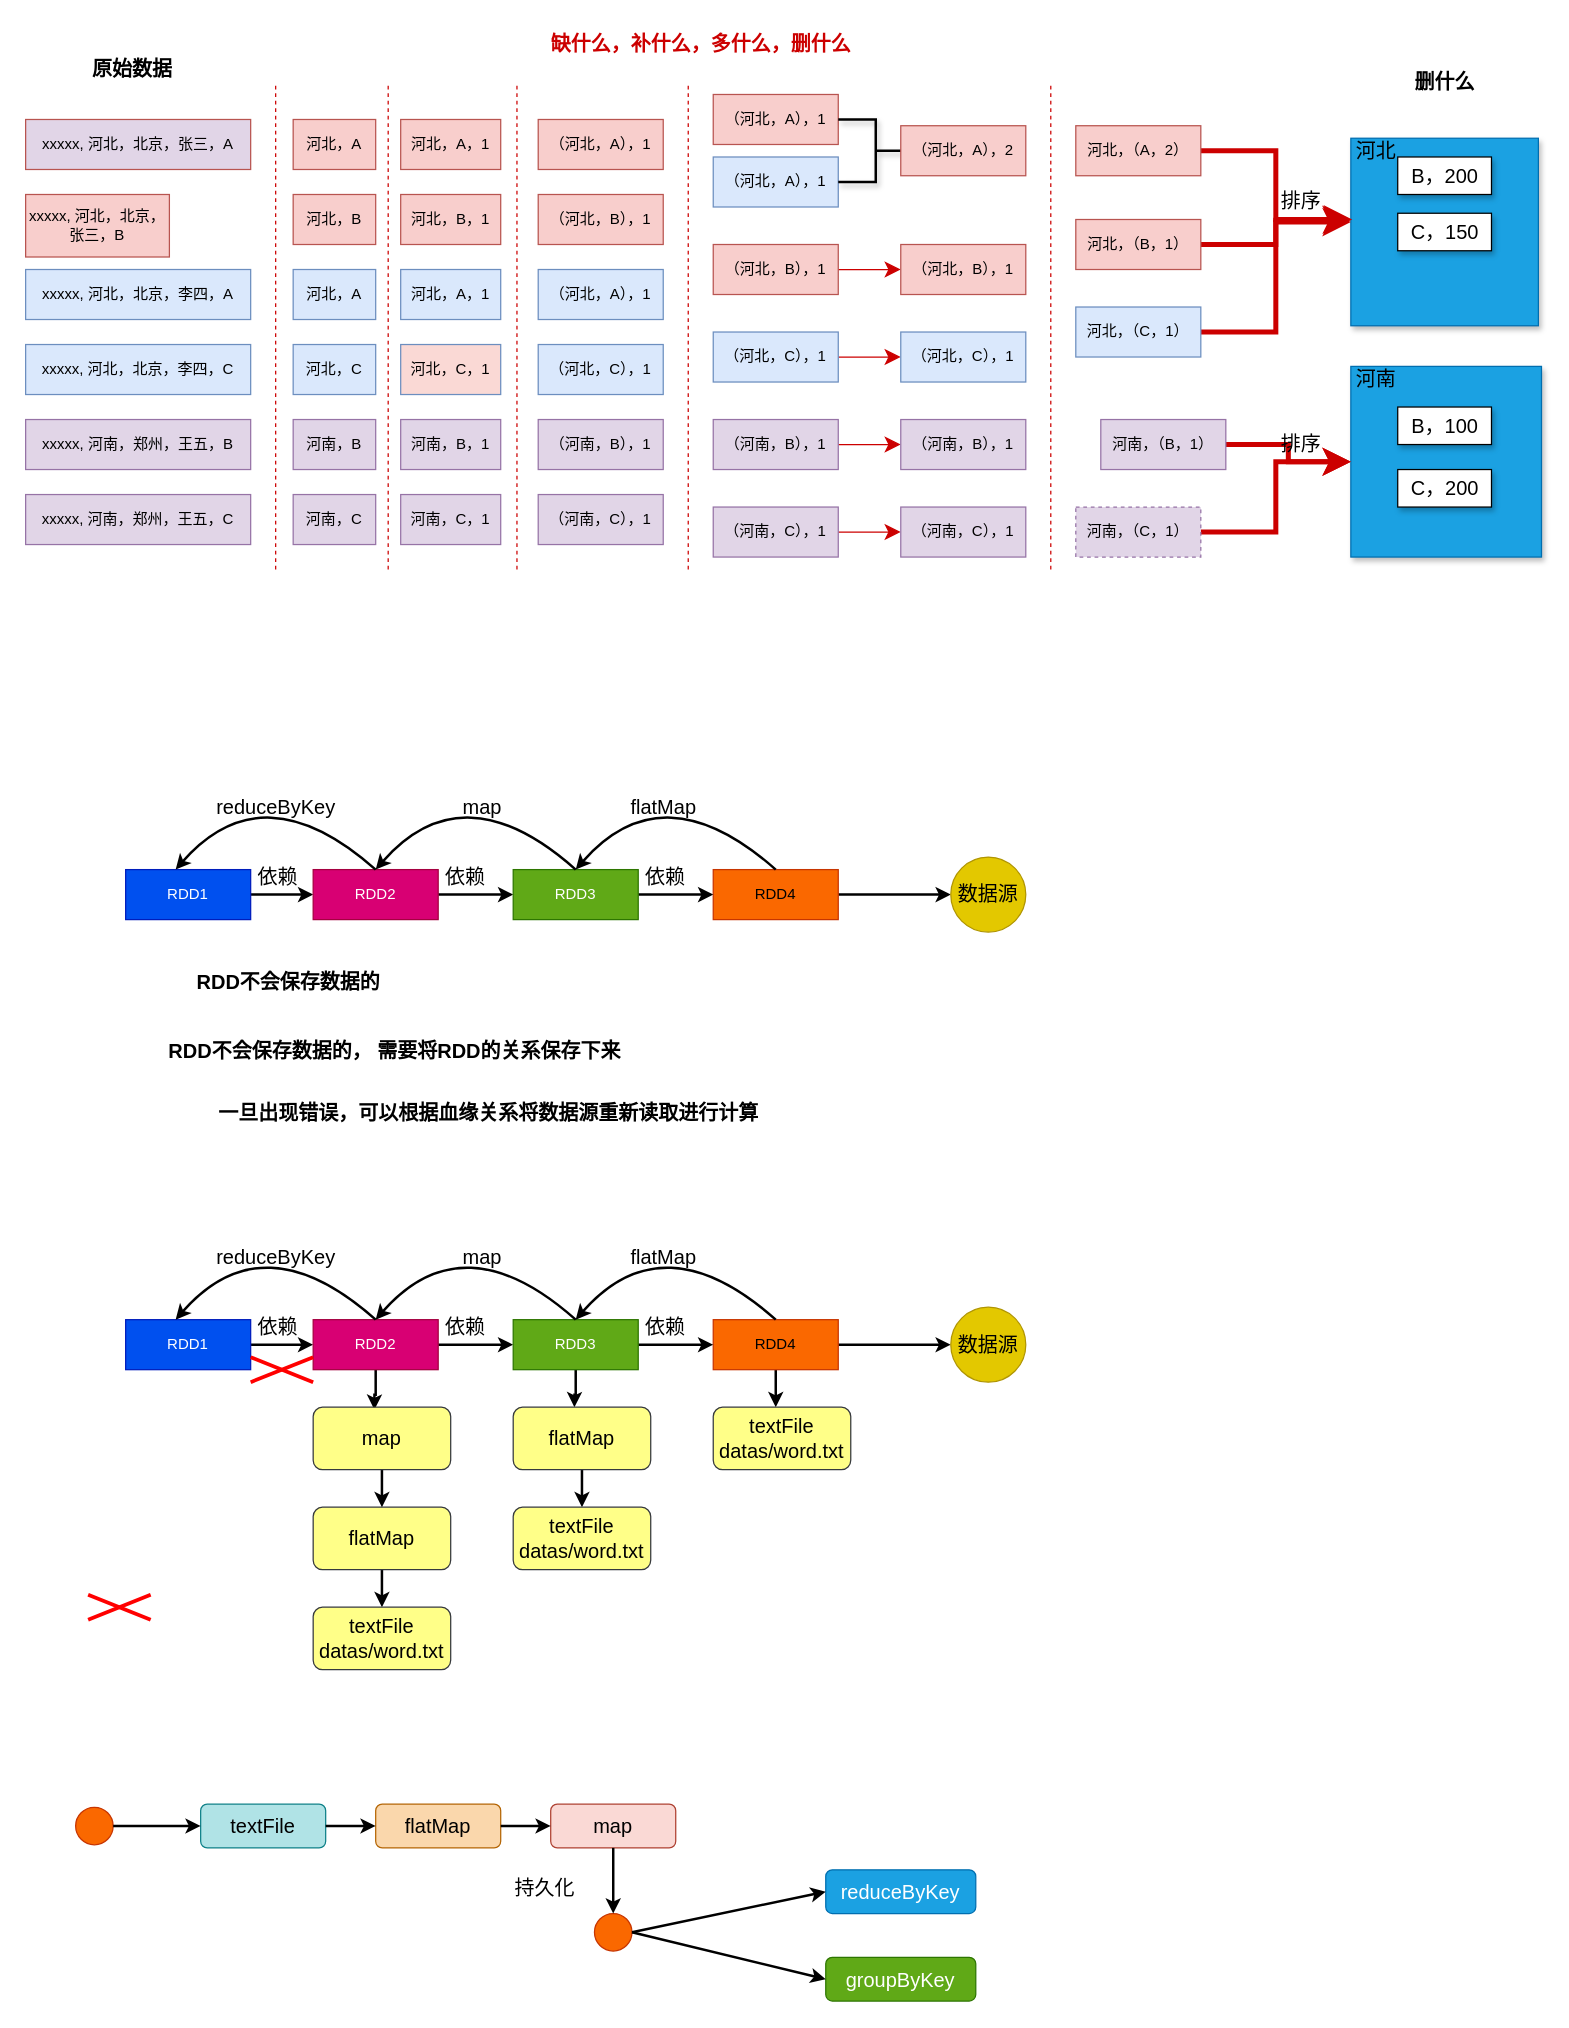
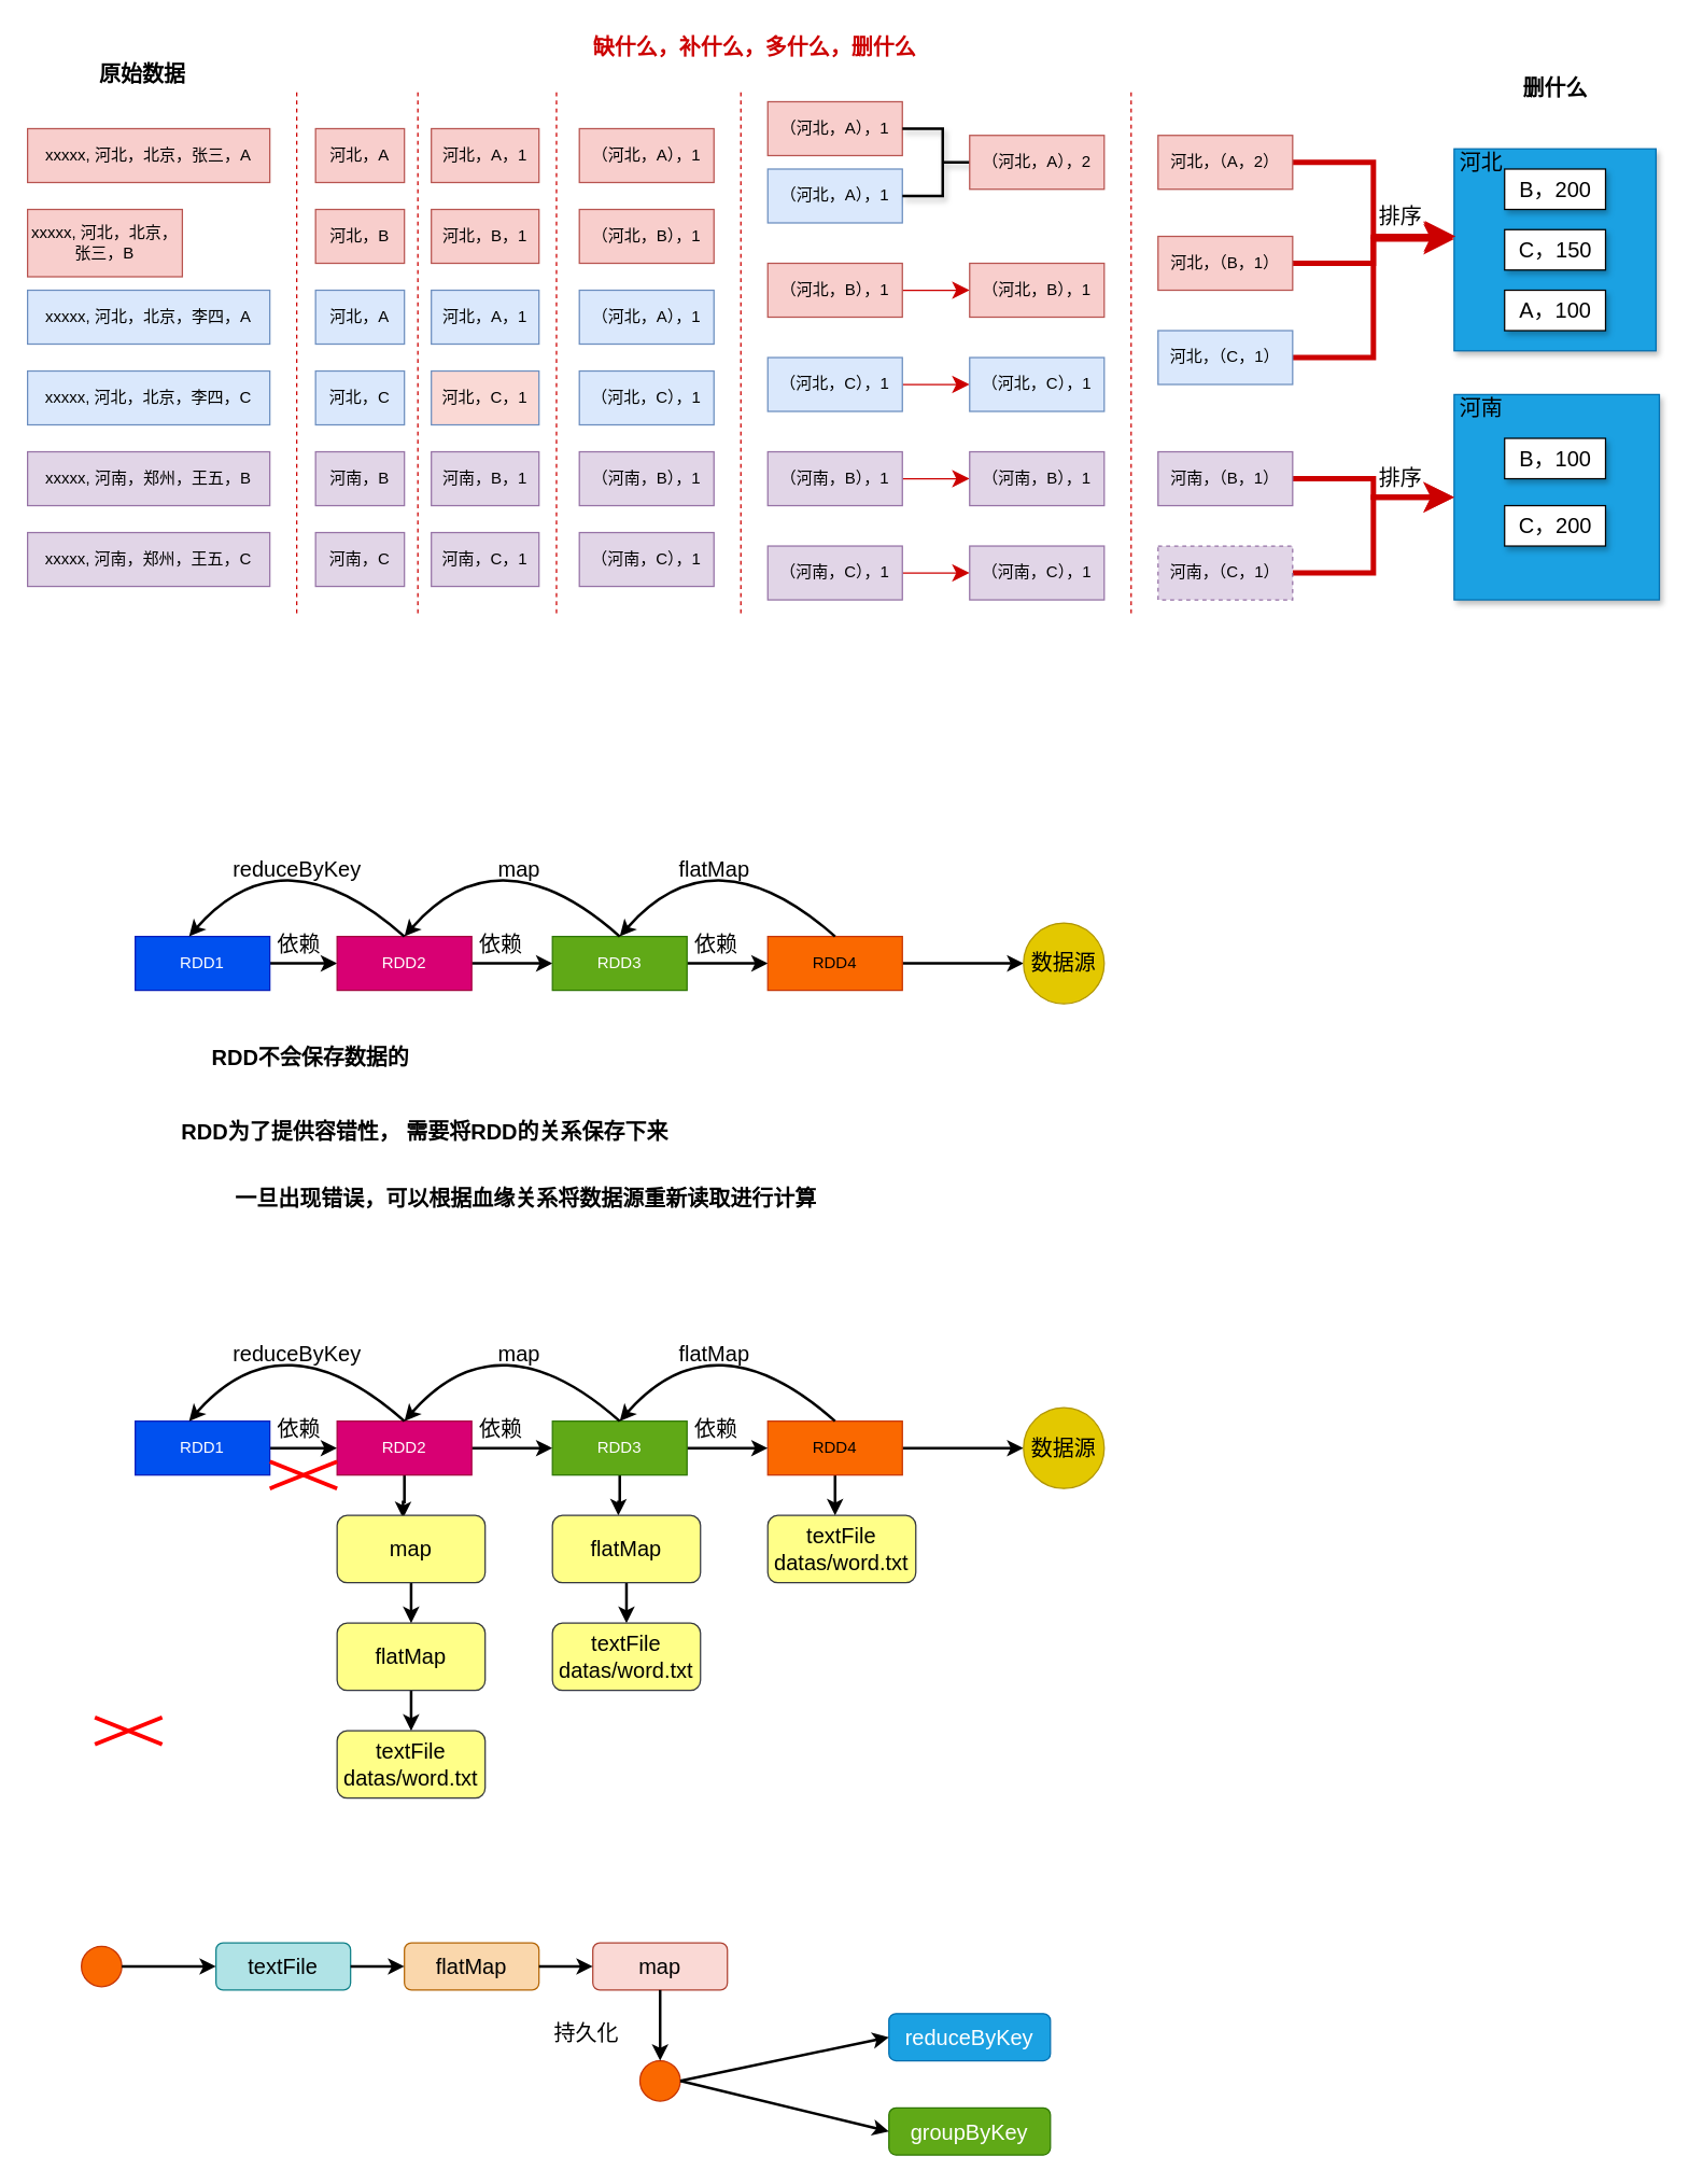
- <mxCell id="2" value="xxxxx, 河北，北京，张三，A" style="rounded=0;whiteSpace=wrap;html=1;fillColor=#e1d5e7;strokeColor=#b85450;" parent="1" vertex="1"><mxGeometry x="20" y="95" width="180" height="40" as="geometry" /></mxCell>
+ <mxCell id="2" value="xxxxx, 河北，北京，张三，A" style="rounded=0;whiteSpace=wrap;html=1;fillColor=#f8cecc;strokeColor=#b85450;" parent="1" vertex="1"><mxGeometry x="20" y="95" width="180" height="40" as="geometry" /></mxCell>
+ <mxCell id="12" value="A，100" style="rounded=0;whiteSpace=wrap;html=1;shadow=1;glass=0;sketch=0;fontSize=16;" parent="1" vertex="1"><mxGeometry x="1117.5" y="215" width="75" height="30" as="geometry" /></mxCell>
- <mxCell id="65" value="河南，（B，1）" style="rounded=0;whiteSpace=wrap;html=1;fillColor=#e1d5e7;strokeColor=#9673a6;" parent="1" vertex="1"><mxGeometry x="880" y="335" width="100" height="40" as="geometry" /></mxCell>
+ <mxCell id="65" value="河南，（B，1）" style="rounded=0;whiteSpace=wrap;html=1;fillColor=#e1d5e7;strokeColor=#9673a6;" parent="1" vertex="1"><mxGeometry x="860" y="335" width="100" height="40" as="geometry" /></mxCell>
- <mxCell id="80" value="&lt;font style=&quot;font-size: 16px;&quot;&gt;&lt;b&gt;RDD不会保存数据的， 需要将RDD的关系保存下来&lt;/b&gt;&lt;/font&gt;" style="text;html=1;align=center;verticalAlign=middle;resizable=0;points=[];autosize=1;strokeColor=none;fillColor=none;" parent="1" vertex="1"><mxGeometry x="120" y="825" width="390" height="30" as="geometry" /></mxCell>
+ <mxCell id="80" value="&lt;font style=&quot;font-size: 16px;&quot;&gt;&lt;b&gt;RDD为了提供容错性， 需要将RDD的关系保存下来&lt;/b&gt;&lt;/font&gt;" style="text;html=1;align=center;verticalAlign=middle;resizable=0;points=[];autosize=1;strokeColor=none;fillColor=none;" parent="1" vertex="1"><mxGeometry x="120" y="825" width="390" height="30" as="geometry" /></mxCell>
